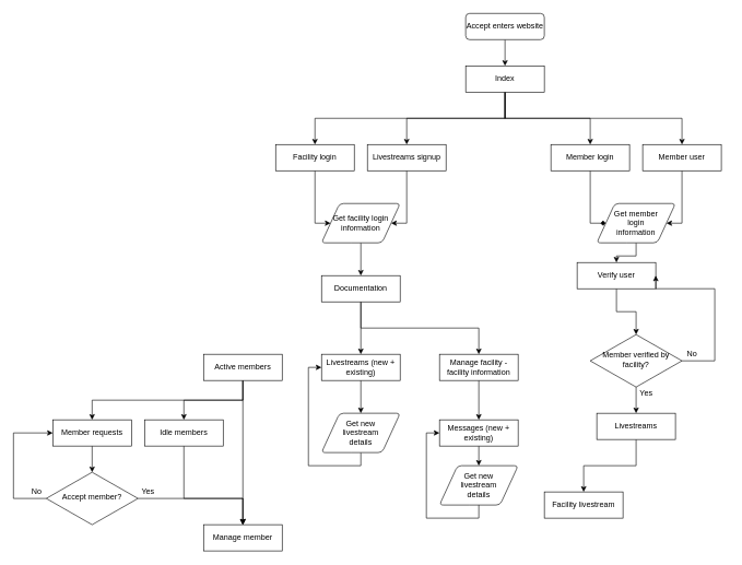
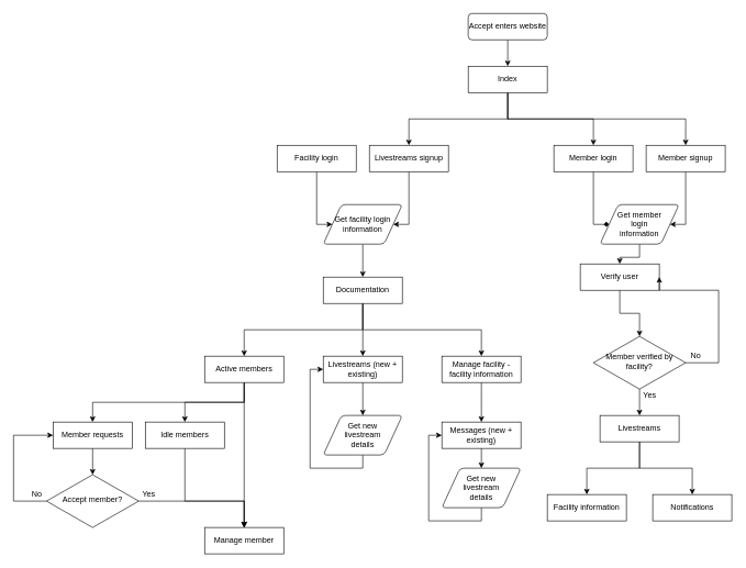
- <mxCell id="2" style="edgeStyle=orthogonalEdgeStyle;rounded=0;orthogonalLoop=1;jettySize=auto;html=1;exitX=0.5;exitY=1;exitDx=0;exitDy=0;entryX=0.5;entryY=0;entryDx=0;entryDy=0;" parent="1" source="6" target="8" edge="1"><mxGeometry relative="1" as="geometry" /></mxCell>
- <mxCell id="12" value="Member user" style="rounded=0;whiteSpace=wrap;html=1;" parent="1" vertex="1"><mxGeometry x="980" y="220" width="120" height="40" as="geometry" /></mxCell>
+ <mxCell id="12" value="Member signup" style="rounded=0;whiteSpace=wrap;html=1;" parent="1" vertex="1"><mxGeometry x="980" y="220" width="120" height="40" as="geometry" /></mxCell>
+ <mxCell id="15" style="edgeStyle=orthogonalEdgeStyle;rounded=0;orthogonalLoop=1;jettySize=auto;html=1;exitX=0.5;exitY=1;exitDx=0;exitDy=0;entryX=0.5;entryY=0;entryDx=0;entryDy=0;" edge="1" parent="1" source="18" target="40"><mxGeometry relative="1" as="geometry" /></mxCell>
+ <mxCell id="20" style="edgeStyle=orthogonalEdgeStyle;rounded=0;orthogonalLoop=1;jettySize=auto;html=1;exitX=0.5;exitY=1;exitDx=0;exitDy=0;entryX=0.5;entryY=0;entryDx=0;entryDy=0;" edge="1" parent="1" source="21" target="22"><mxGeometry relative="1" as="geometry" /></mxCell>
- <mxCell id="23" value="Facility livestream" style="rounded=0;whiteSpace=wrap;html=1;" parent="1" vertex="1"><mxGeometry x="830" y="750" width="120" height="40" as="geometry" /></mxCell>
+ <mxCell id="23" value="Facility information" style="rounded=0;whiteSpace=wrap;html=1;" parent="1" vertex="1"><mxGeometry x="830" y="750" width="120" height="40" as="geometry" /></mxCell>
+ <mxCell id="22" value="Notifications" style="rounded=0;whiteSpace=wrap;html=1;" parent="1" vertex="1"><mxGeometry x="990" y="750" width="120" height="40" as="geometry" /></mxCell>
